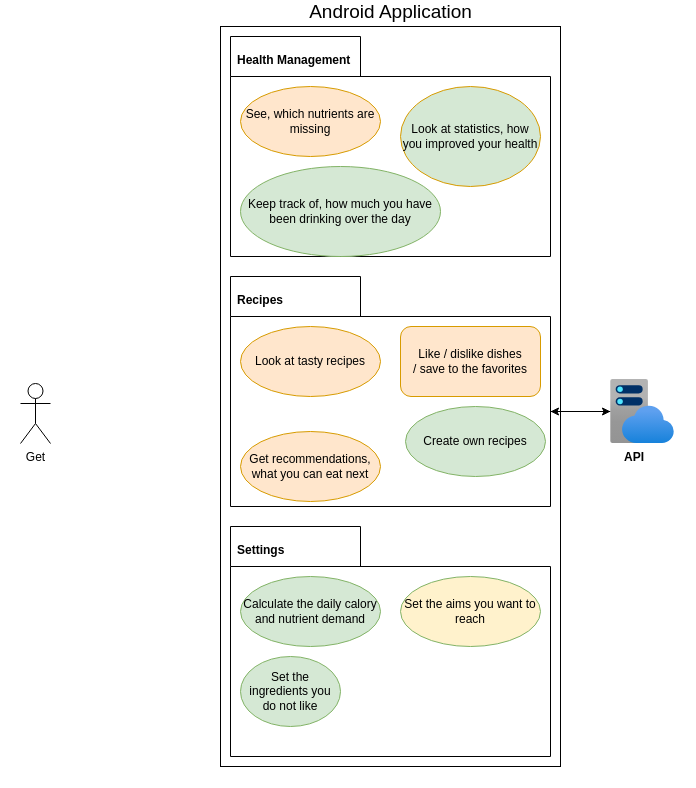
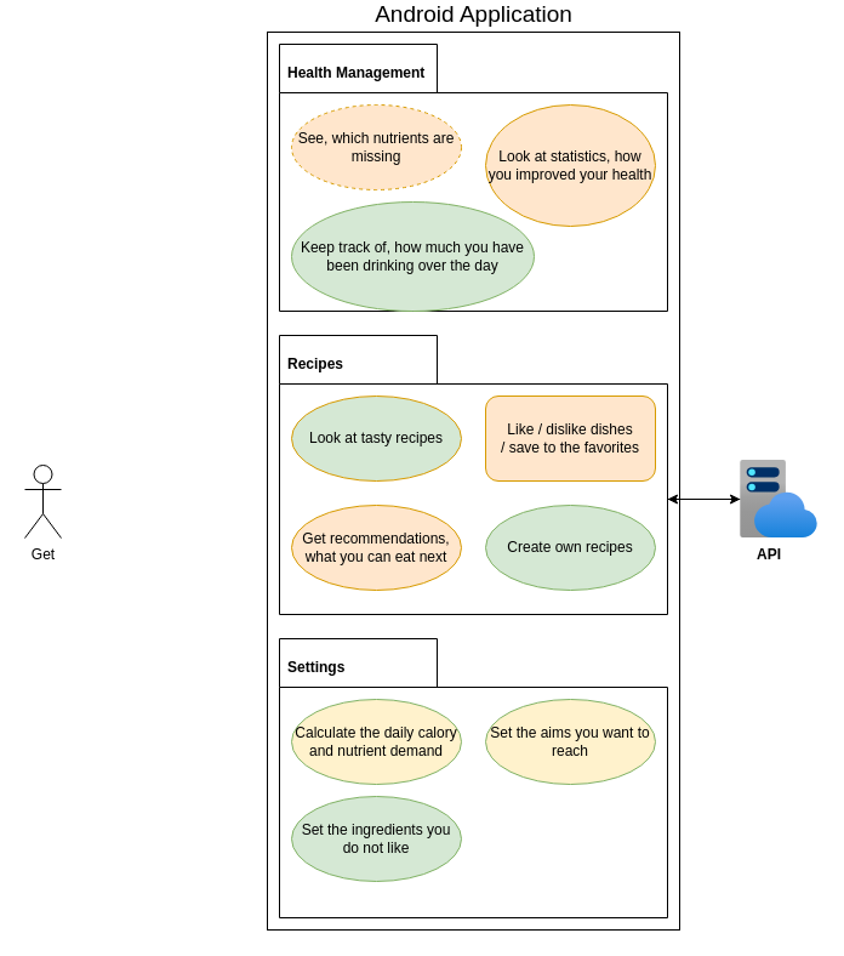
- <mxCell id="5" value="See, which nutrients are missing" style="ellipse;whiteSpace=wrap;html=1;align=center;fillColor=#ffe6cc;strokeColor=#d79b00;" vertex="1" parent="1"><mxGeometry x="240" y="80" width="140" height="70" as="geometry" /></mxCell>
+ <mxCell id="5" value="See, which nutrients are missing" style="ellipse;whiteSpace=wrap;html=1;align=center;fillColor=#ffe6cc;strokeColor=#d79b00;dashed=1;" vertex="1" parent="1"><mxGeometry x="240" y="80" width="140" height="70" as="geometry" /></mxCell>
- <mxCell id="10" value="Look at statistics, how you improved your health" style="ellipse;whiteSpace=wrap;html=1;align=center;fillColor=#d5e8d4;strokeColor=#d79b00;" vertex="1" parent="1"><mxGeometry x="400" y="80" width="140" height="100" as="geometry" /></mxCell>
+ <mxCell id="10" value="Look at statistics, how you improved your health" style="ellipse;whiteSpace=wrap;html=1;align=center;fillColor=#ffe6cc;strokeColor=#d79b00;" vertex="1" parent="1"><mxGeometry x="400" y="80" width="140" height="100" as="geometry" /></mxCell>
- <mxCell id="8" value="Look at tasty recipes" style="ellipse;whiteSpace=wrap;html=1;align=center;fillColor=#ffe6cc;strokeColor=#d79b00;" vertex="1" parent="1"><mxGeometry x="240" y="320" width="140" height="70" as="geometry" /></mxCell>
+ <mxCell id="8" value="Look at tasty recipes" style="ellipse;whiteSpace=wrap;html=1;align=center;fillColor=#d5e8d4;strokeColor=#d79b00;" vertex="1" parent="1"><mxGeometry x="240" y="320" width="140" height="70" as="geometry" /></mxCell>
- <mxCell id="17" value="Create own recipes" style="ellipse;whiteSpace=wrap;html=1;align=center;fillColor=#d5e8d4;strokeColor=#82b366;" vertex="1" parent="1"><mxGeometry x="405" y="400" width="140" height="70" as="geometry" /></mxCell>
+ <mxCell id="17" value="Create own recipes" style="ellipse;whiteSpace=wrap;html=1;align=center;fillColor=#d5e8d4;strokeColor=#82b366;" vertex="1" parent="1"><mxGeometry x="400" y="410" width="140" height="70" as="geometry" /></mxCell>
- <mxCell id="11" value="Get recommendations, what you can eat next" style="ellipse;whiteSpace=wrap;html=1;align=center;fillColor=#ffe6cc;strokeColor=#d79b00;" vertex="1" parent="1"><mxGeometry x="240" y="425" width="140" height="70" as="geometry" /></mxCell>
+ <mxCell id="11" value="Get recommendations, what you can eat next" style="ellipse;whiteSpace=wrap;html=1;align=center;fillColor=#ffe6cc;strokeColor=#d79b00;" vertex="1" parent="1"><mxGeometry x="240" y="410" width="140" height="70" as="geometry" /></mxCell>
- <mxCell id="14" value="Calculate the daily calory and nutrient demand" style="ellipse;whiteSpace=wrap;html=1;align=center;fillColor=#d5e8d4;strokeColor=#82b366;" vertex="1" parent="1"><mxGeometry x="240" y="570" width="140" height="70" as="geometry" /></mxCell>
+ <mxCell id="14" value="Calculate the daily calory and nutrient demand" style="ellipse;whiteSpace=wrap;html=1;align=center;fillColor=#fff2cc;strokeColor=#82b366;" vertex="1" parent="1"><mxGeometry x="240" y="570" width="140" height="70" as="geometry" /></mxCell>
- <mxCell id="20" value="Set the ingredients you do not like" style="ellipse;whiteSpace=wrap;html=1;align=center;fillColor=#d5e8d4;strokeColor=#82b366;" vertex="1" parent="1"><mxGeometry x="240" y="650" width="100" height="70" as="geometry" /></mxCell>
+ <mxCell id="20" value="Set the ingredients you do not like" style="ellipse;whiteSpace=wrap;html=1;align=center;fillColor=#d5e8d4;strokeColor=#82b366;" vertex="1" parent="1"><mxGeometry x="240" y="650" width="140" height="70" as="geometry" /></mxCell>
